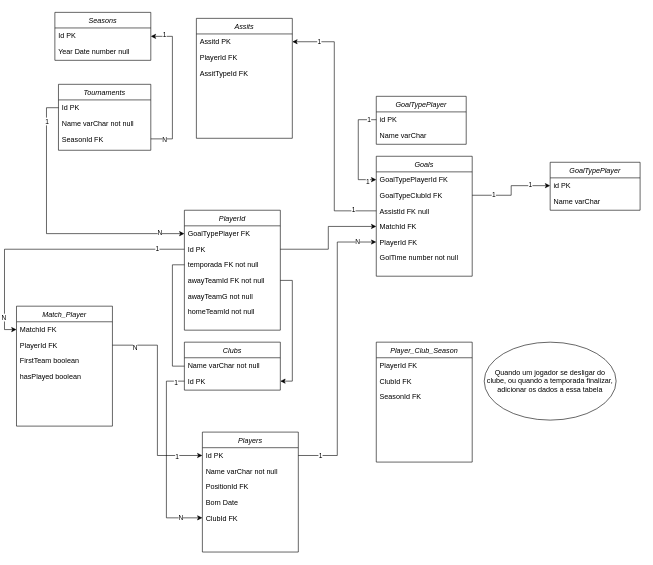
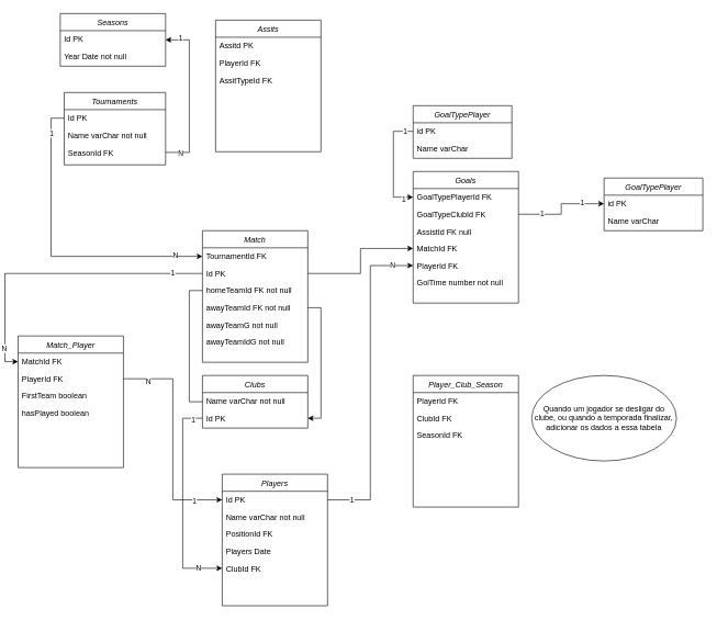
- <mxCell id="7" value="Year Date number null" style="text;align=left;verticalAlign=top;spacingLeft=4;spacingRight=4;overflow=hidden;rotatable=0;points=[[0,0.5],[1,0.5]];portConstraint=eastwest;" vertex="1" parent="5"><mxGeometry y="52" width="160" height="26" as="geometry" /></mxCell>
+ <mxCell id="7" value="Year Date not null" style="text;align=left;verticalAlign=top;spacingLeft=4;spacingRight=4;overflow=hidden;rotatable=0;points=[[0,0.5],[1,0.5]];portConstraint=eastwest;" vertex="1" parent="5"><mxGeometry y="52" width="160" height="26" as="geometry" /></mxCell>
- <mxCell id="53" style="edgeStyle=orthogonalEdgeStyle;rounded=0;orthogonalLoop=1;jettySize=auto;html=1;exitX=0;exitY=0.5;exitDx=0;exitDy=0;" edge="1" parent="1" source="22" target="27"><mxGeometry relative="1" as="geometry" /></mxCell>
- <mxCell id="54" value="1" style="edgeLabel;html=1;align=center;verticalAlign=middle;resizable=0;points=[];" vertex="1" connectable="0" parent="53"><mxGeometry x="-0.813" y="-2" relative="1" as="geometry"><mxPoint as="offset" /></mxGeometry></mxCell>
- <mxCell id="55" value="1" style="edgeLabel;html=1;align=center;verticalAlign=middle;resizable=0;points=[];" vertex="1" connectable="0" parent="53"><mxGeometry x="0.791" y="-1" relative="1" as="geometry"><mxPoint as="offset" /></mxGeometry></mxCell>
- <mxCell id="12" value="PlayerId" style="swimlane;fontStyle=2;align=center;verticalAlign=top;childLayout=stackLayout;horizontal=1;startSize=26;horizontalStack=0;resizeParent=1;resizeLast=0;collapsible=1;marginBottom=0;rounded=0;shadow=0;strokeWidth=1;" vertex="1" parent="1"><mxGeometry x="300" y="350" width="160" height="200" as="geometry"><mxRectangle x="230" y="140" width="160" height="26" as="alternateBounds" /></mxGeometry></mxCell>
+ <mxCell id="12" value="Match" style="swimlane;fontStyle=2;align=center;verticalAlign=top;childLayout=stackLayout;horizontal=1;startSize=26;horizontalStack=0;resizeParent=1;resizeLast=0;collapsible=1;marginBottom=0;rounded=0;shadow=0;strokeWidth=1;" vertex="1" parent="1"><mxGeometry x="300" y="350" width="160" height="200" as="geometry"><mxRectangle x="230" y="140" width="160" height="26" as="alternateBounds" /></mxGeometry></mxCell>
- <mxCell id="13" value="GoalTypePlayer FK" style="text;align=left;verticalAlign=top;spacingLeft=4;spacingRight=4;overflow=hidden;rotatable=0;points=[[0,0.5],[1,0.5]];portConstraint=eastwest;" vertex="1" parent="12"><mxGeometry y="26" width="160" height="26" as="geometry" /></mxCell>
+ <mxCell id="13" value="TournamentId FK" style="text;align=left;verticalAlign=top;spacingLeft=4;spacingRight=4;overflow=hidden;rotatable=0;points=[[0,0.5],[1,0.5]];portConstraint=eastwest;" vertex="1" parent="12"><mxGeometry y="26" width="160" height="26" as="geometry" /></mxCell>
- <mxCell id="15" value="temporada FK not null" style="text;align=left;verticalAlign=top;spacingLeft=4;spacingRight=4;overflow=hidden;rotatable=0;points=[[0,0.5],[1,0.5]];portConstraint=eastwest;" vertex="1" parent="12"><mxGeometry y="78" width="160" height="26" as="geometry" /></mxCell>
+ <mxCell id="15" value="homeTeamId FK not null" style="text;align=left;verticalAlign=top;spacingLeft=4;spacingRight=4;overflow=hidden;rotatable=0;points=[[0,0.5],[1,0.5]];portConstraint=eastwest;" vertex="1" parent="12"><mxGeometry y="78" width="160" height="26" as="geometry" /></mxCell>
- <mxCell id="18" value="homeTeamId not null" style="text;align=left;verticalAlign=top;spacingLeft=4;spacingRight=4;overflow=hidden;rotatable=0;points=[[0,0.5],[1,0.5]];portConstraint=eastwest;" vertex="1" parent="12"><mxGeometry y="156" width="160" height="26" as="geometry" /></mxCell>
+ <mxCell id="18" value="awayTeamIdG not null" style="text;align=left;verticalAlign=top;spacingLeft=4;spacingRight=4;overflow=hidden;rotatable=0;points=[[0,0.5],[1,0.5]];portConstraint=eastwest;" vertex="1" parent="12"><mxGeometry y="156" width="160" height="26" as="geometry" /></mxCell>
- <mxCell id="39" value="Born Date" style="text;align=left;verticalAlign=top;spacingLeft=4;spacingRight=4;overflow=hidden;rotatable=0;points=[[0,0.5],[1,0.5]];portConstraint=eastwest;" vertex="1" parent="35"><mxGeometry y="104" width="160" height="26" as="geometry" /></mxCell>
+ <mxCell id="39" value="Players Date" style="text;align=left;verticalAlign=top;spacingLeft=4;spacingRight=4;overflow=hidden;rotatable=0;points=[[0,0.5],[1,0.5]];portConstraint=eastwest;" vertex="1" parent="35"><mxGeometry y="104" width="160" height="26" as="geometry" /></mxCell>
